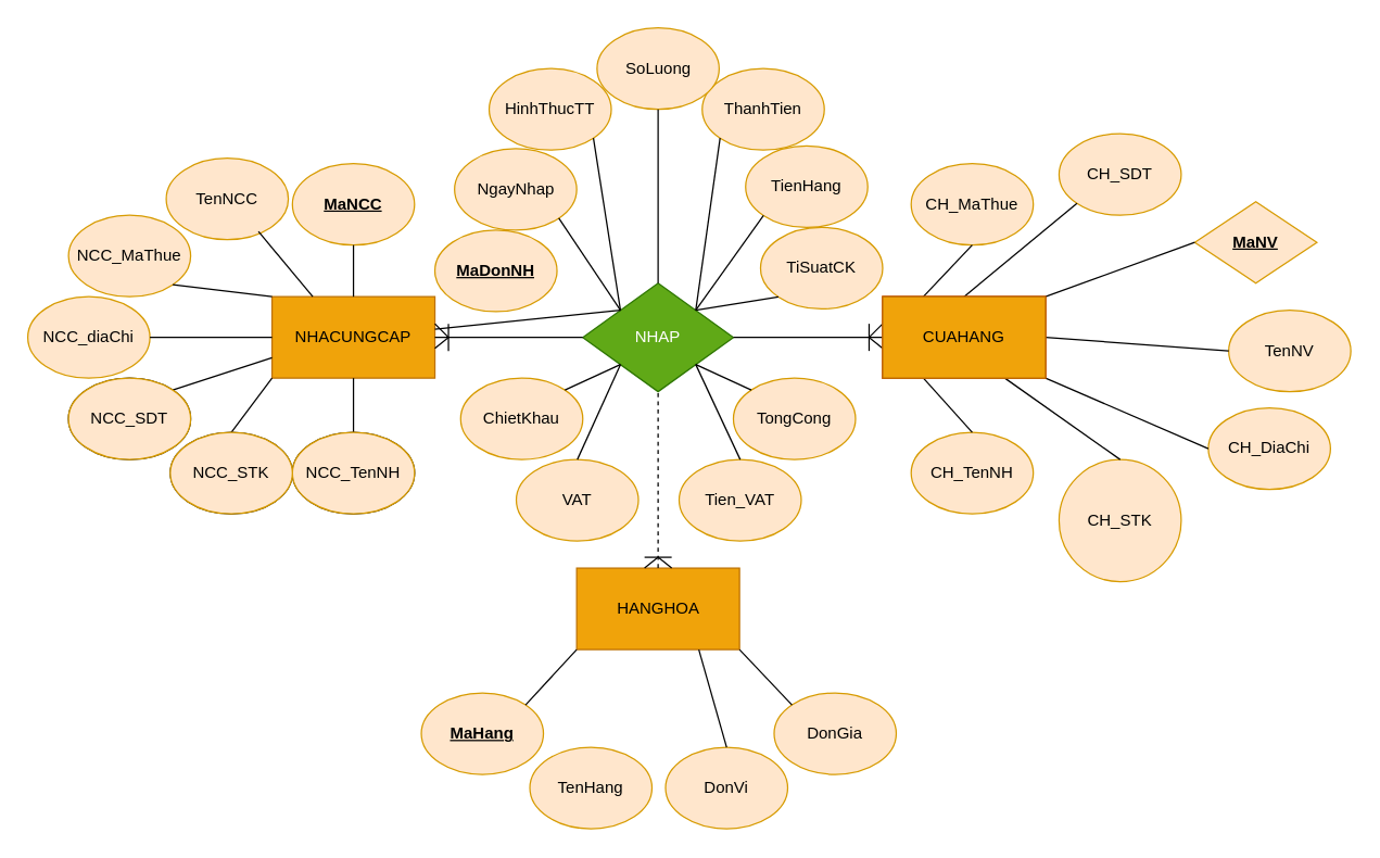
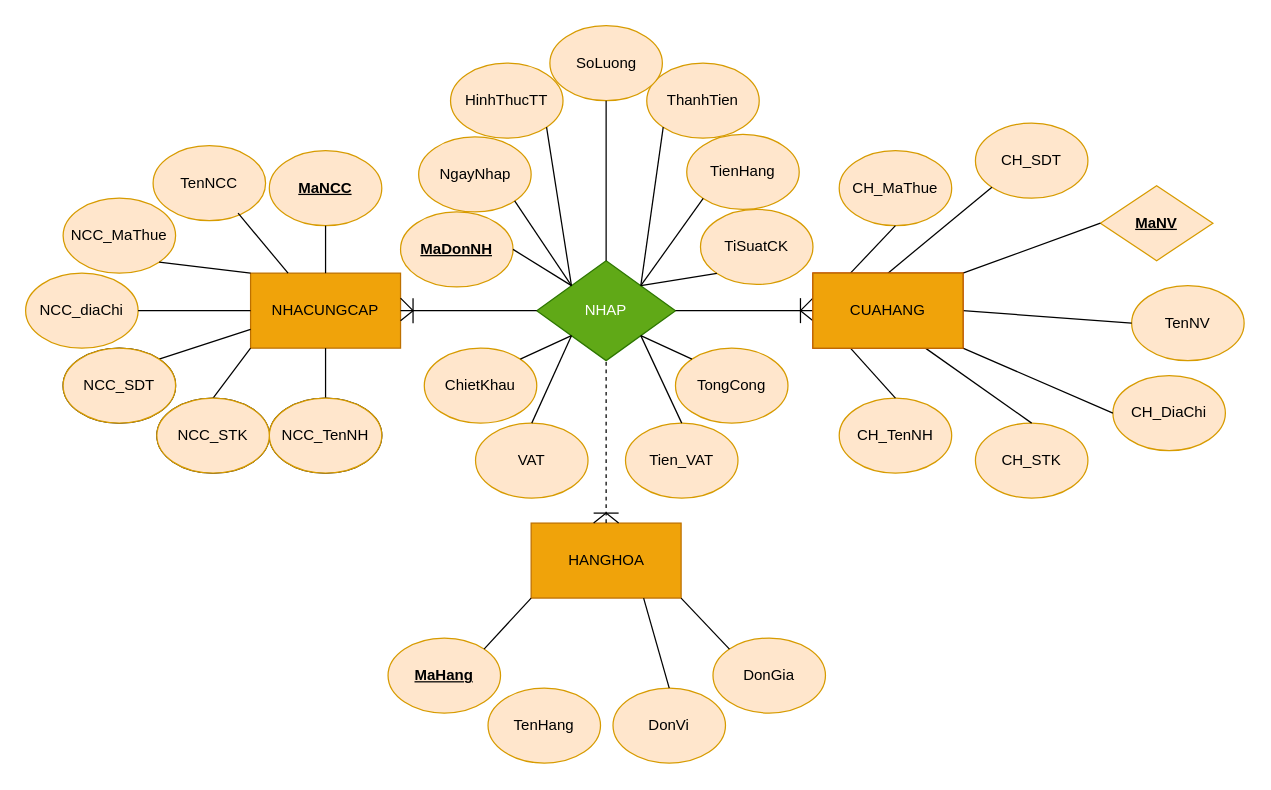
- <mxCell id="44" value="" style="endArrow=none;html=1;rounded=0;exitX=0;exitY=0;exitDx=0;exitDy=0;" parent="1" source="5" target="4" edge="1"><mxGeometry width="50" height="50" relative="1" as="geometry"><mxPoint x="410" y="230" as="sourcePoint" /><mxPoint x="460" y="180" as="targetPoint" /></mxGeometry></mxCell>
+ <mxCell id="44" value="" style="endArrow=none;html=1;rounded=0;entryX=1;entryY=0.5;entryDx=0;entryDy=0;exitX=0;exitY=0;exitDx=0;exitDy=0;" parent="1" source="5" target="9" edge="1"><mxGeometry width="50" height="50" relative="1" as="geometry"><mxPoint x="410" y="230" as="sourcePoint" /><mxPoint x="460" y="180" as="targetPoint" /></mxGeometry></mxCell>
- <mxCell id="16" value="CH_STK" style="ellipse;whiteSpace=wrap;html=1;fillColor=#ffe6cc;strokeColor=#d79b00;" parent="1" vertex="1"><mxGeometry x="780" y="338" width="90" height="90" as="geometry" /></mxCell>
+ <mxCell id="16" value="CH_STK" style="ellipse;whiteSpace=wrap;html=1;fillColor=#ffe6cc;strokeColor=#d79b00;" parent="1" vertex="1"><mxGeometry x="780" y="338" width="90" height="60" as="geometry" /></mxCell>
